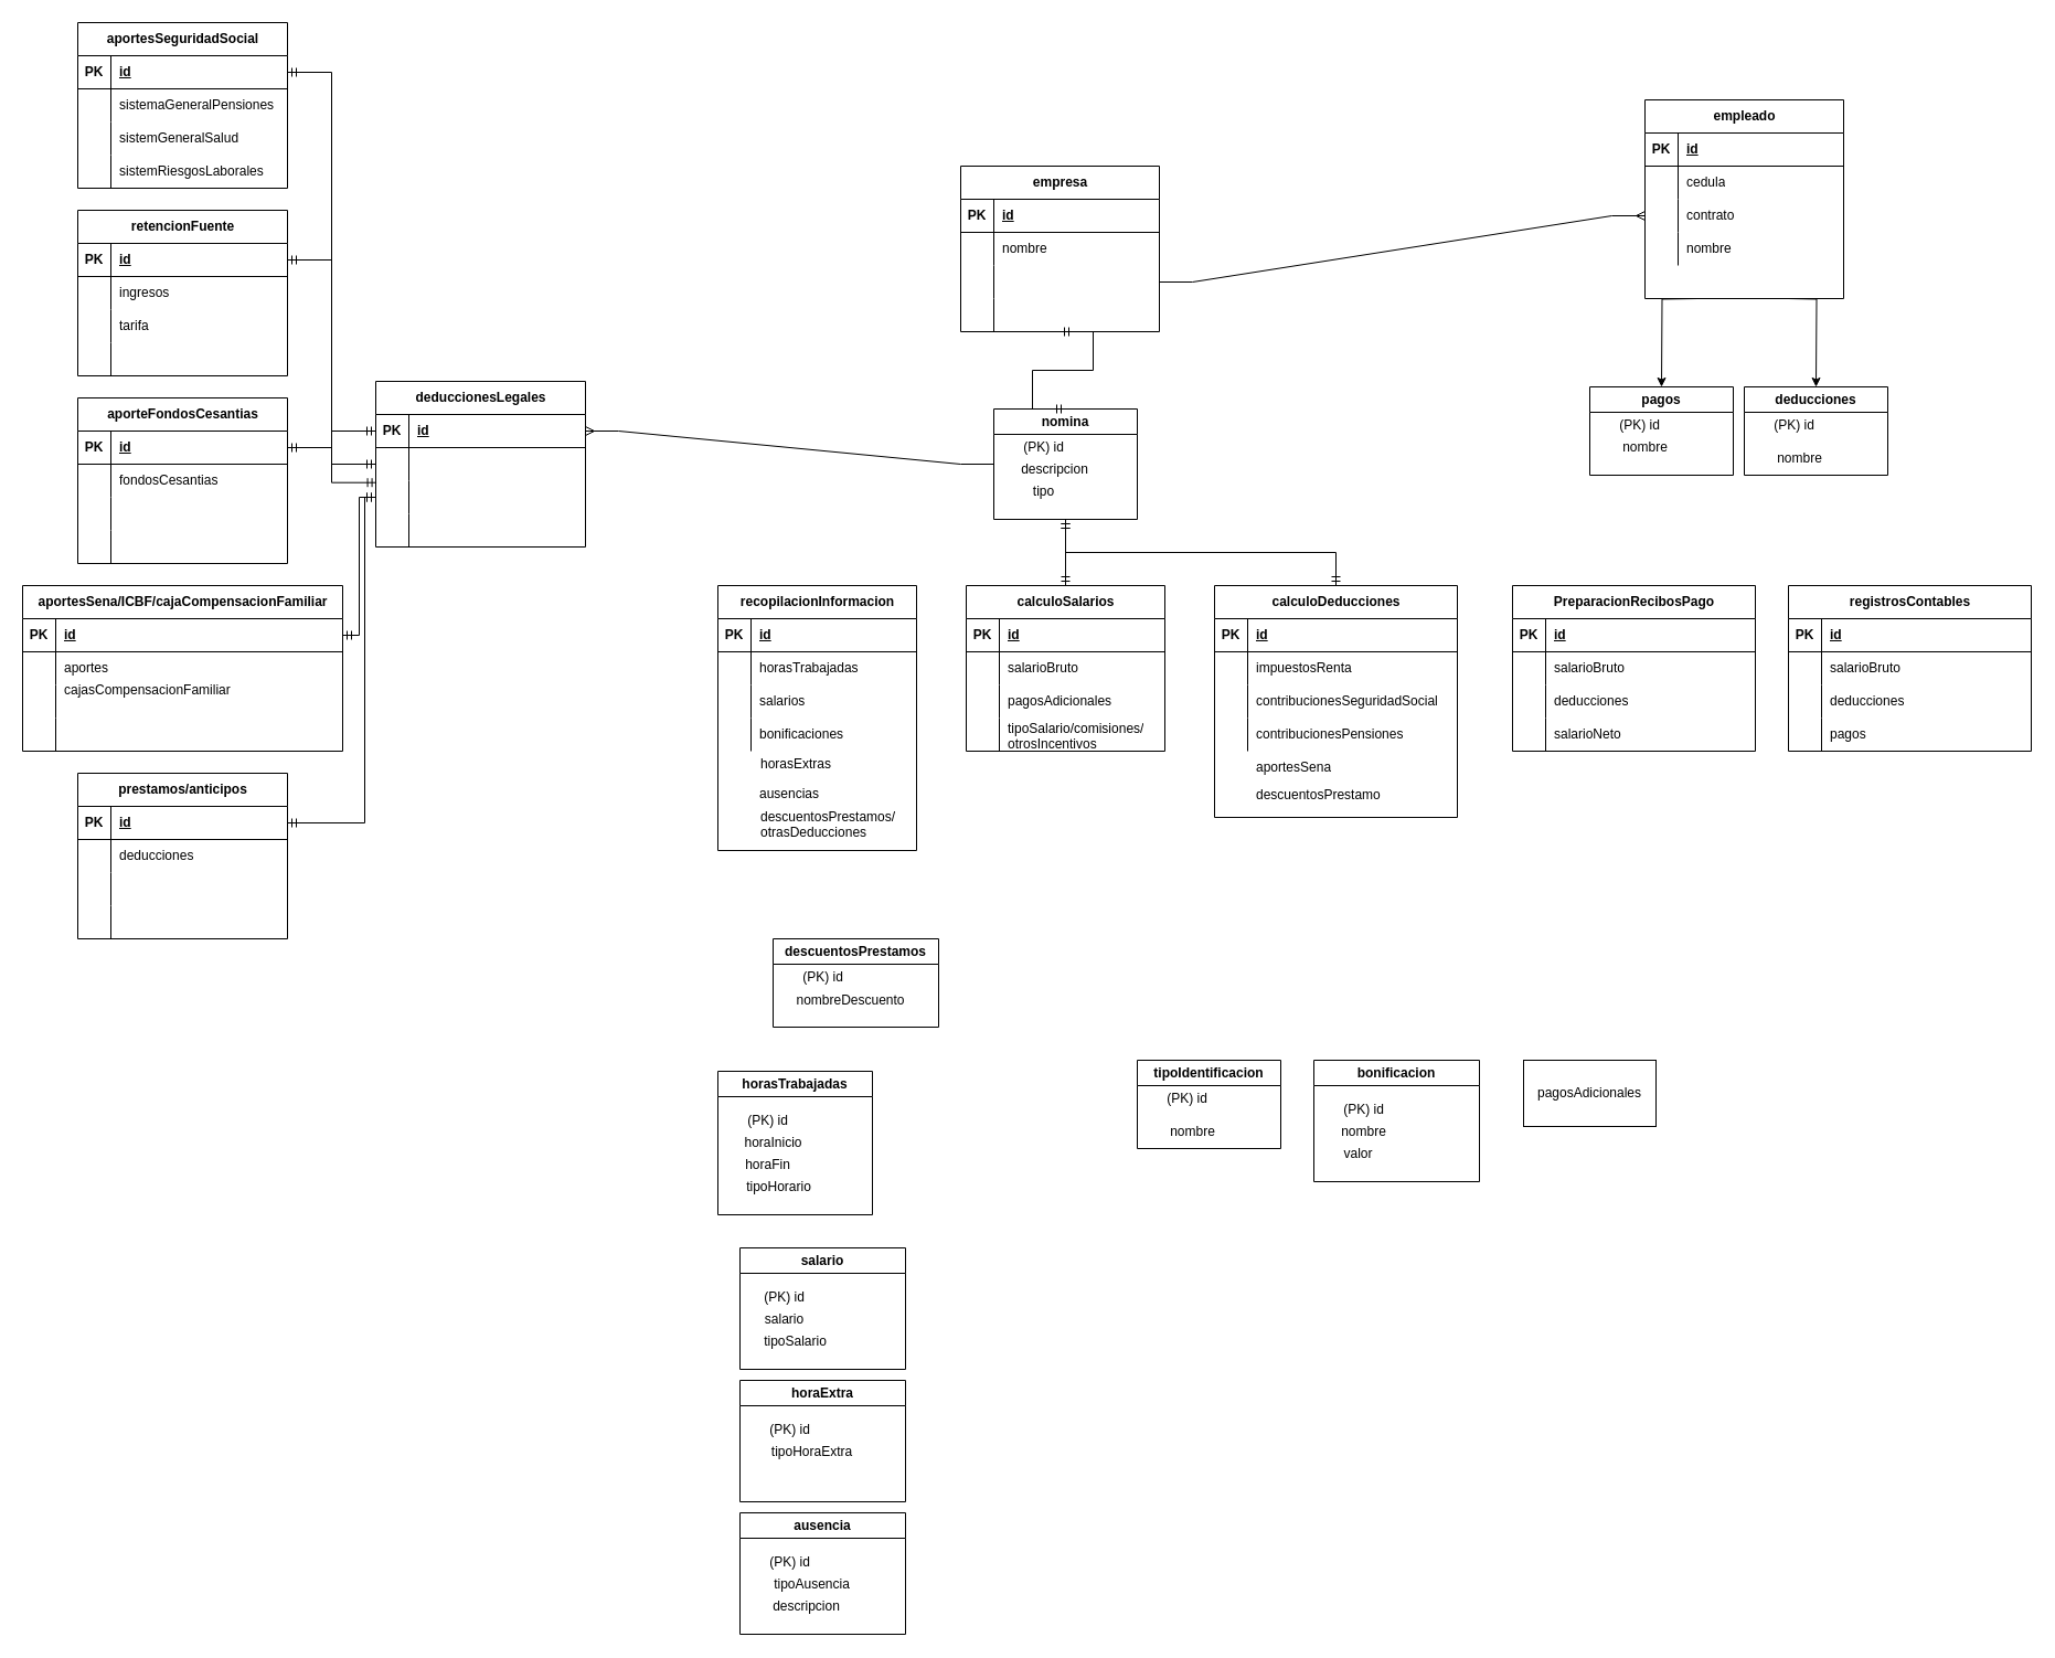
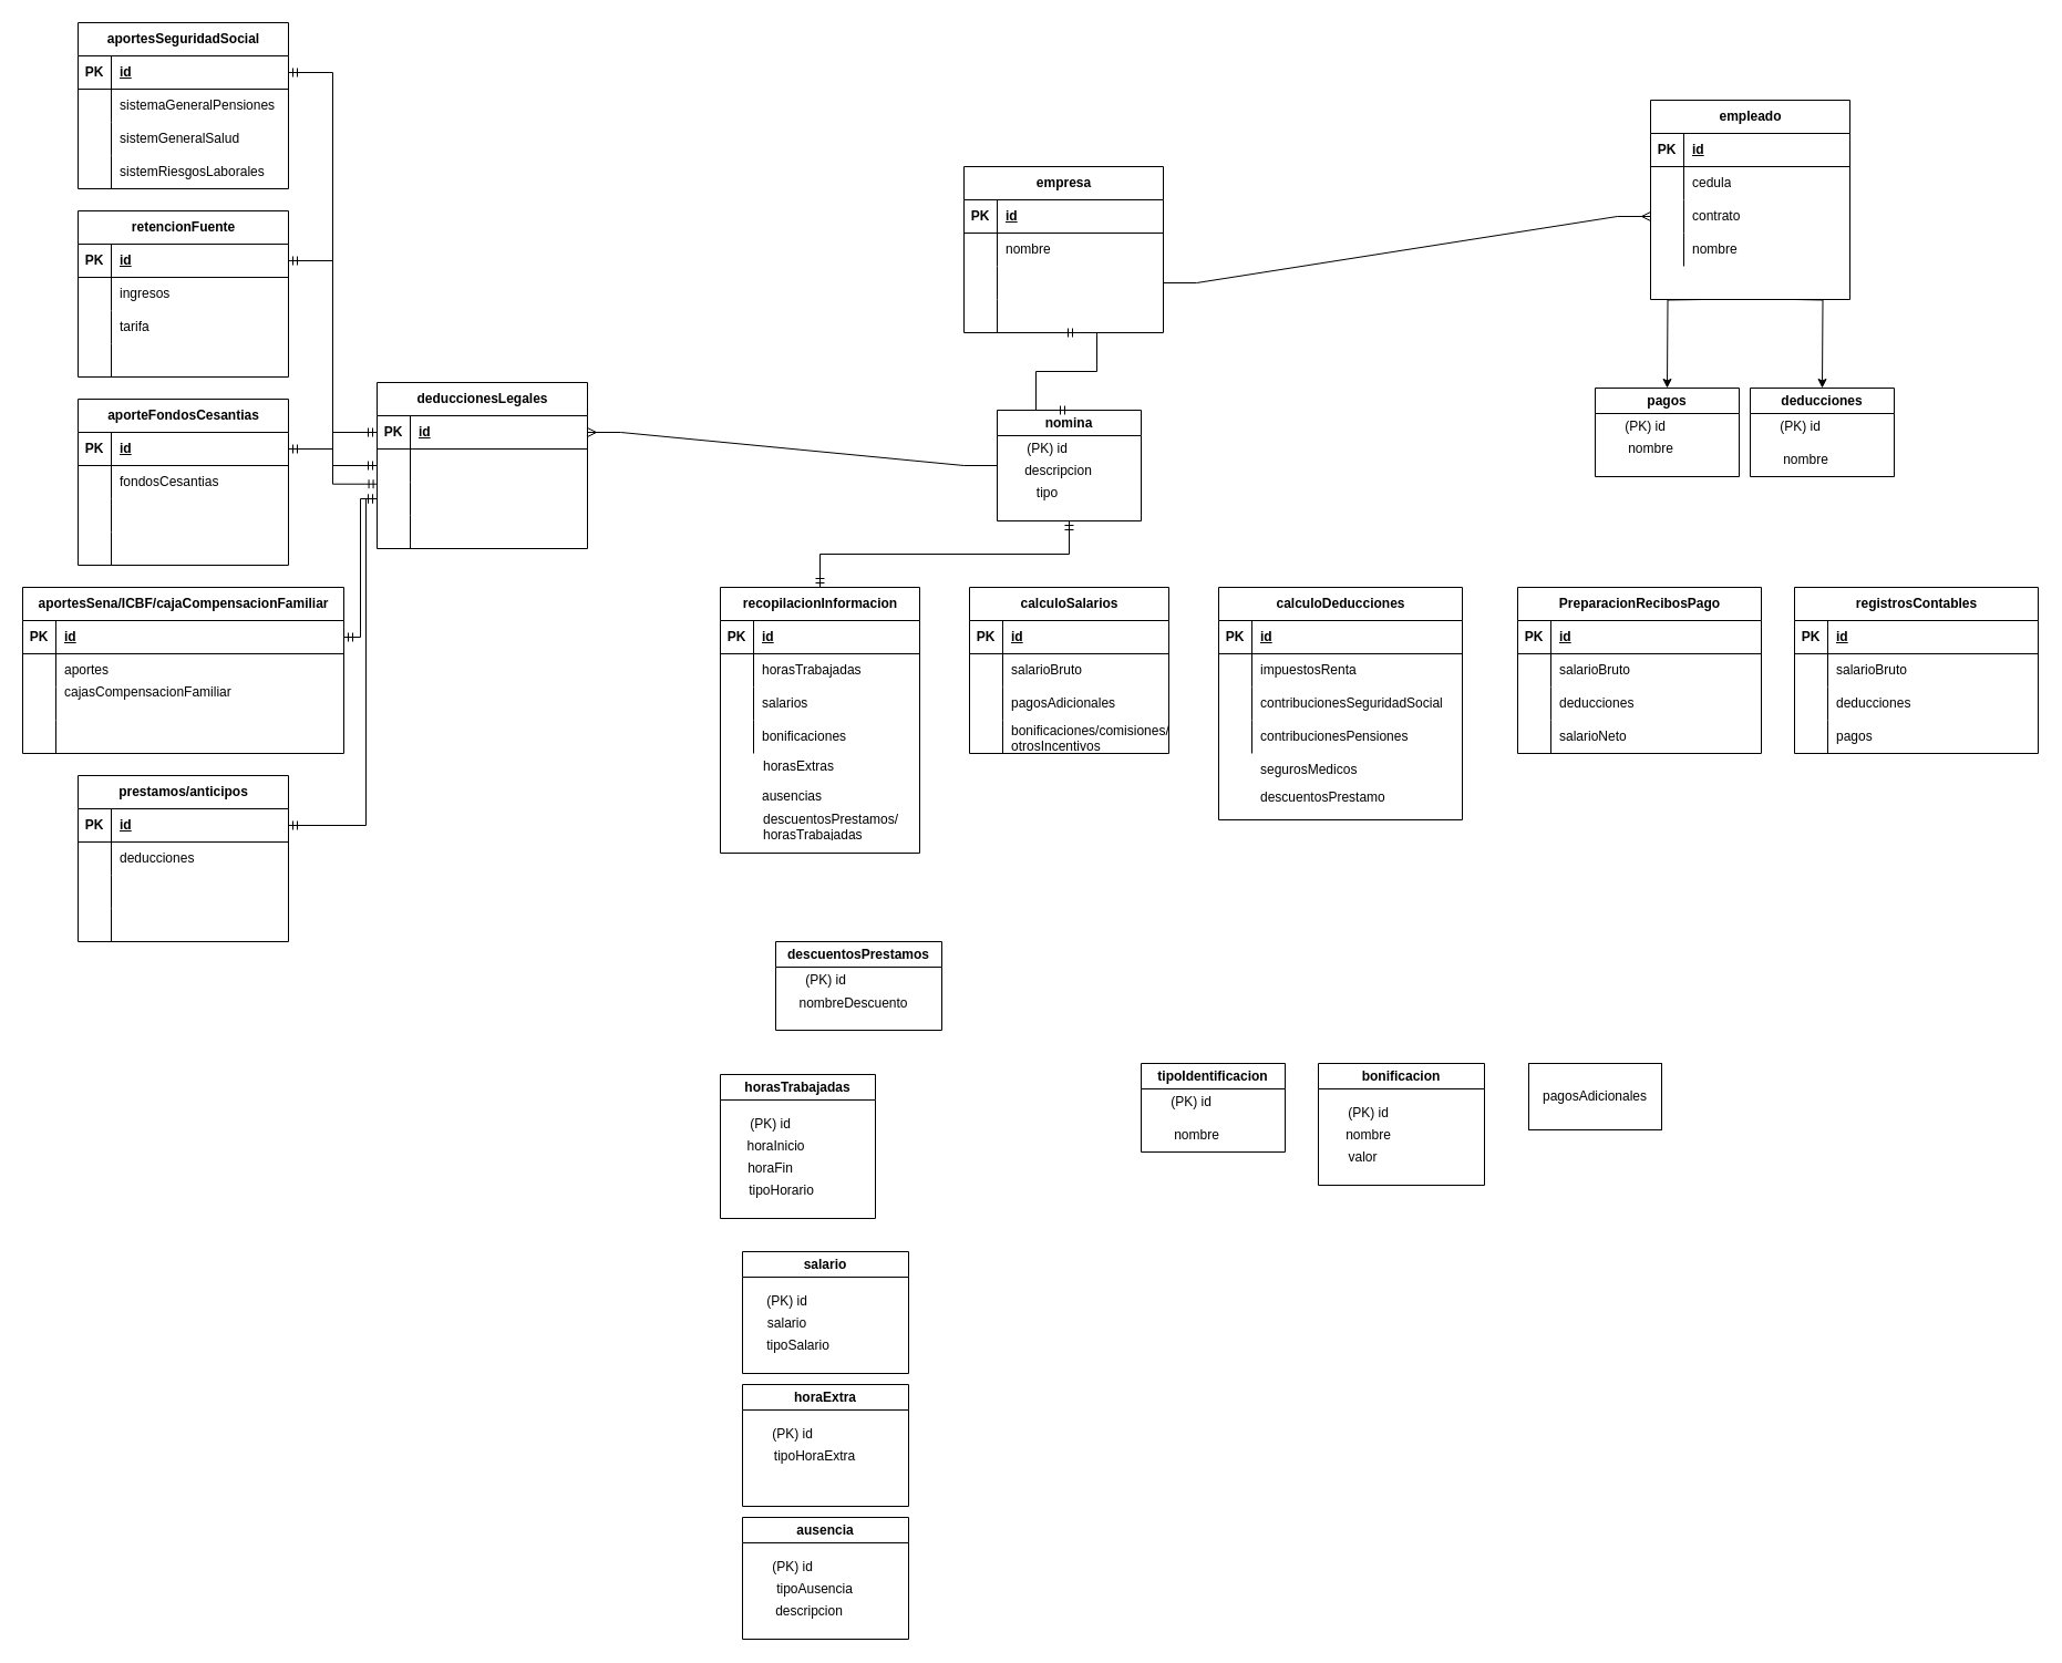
+ <mxCell id="102" value="" style="edgeStyle=orthogonalEdgeStyle;fontSize=12;html=1;endArrow=ERmandOne;startArrow=ERmandOne;rounded=0;entryX=0.5;entryY=1;entryDx=0;entryDy=0;exitX=0.5;exitY=0;exitDx=0;exitDy=0;" edge="1" parent="1" source="69" target="64"><mxGeometry width="100" height="100" relative="1" as="geometry"><mxPoint x="1050" y="590" as="sourcePoint" /><mxPoint x="1150" y="490" as="targetPoint" /></mxGeometry></mxCell>
- <mxCell id="145" value="" style="edgeStyle=orthogonalEdgeStyle;fontSize=12;html=1;endArrow=ERmandOne;startArrow=ERmandOne;rounded=0;exitX=0.5;exitY=1;exitDx=0;exitDy=0;entryX=0.5;entryY=0;entryDx=0;entryDy=0;" edge="1" parent="1" source="64" target="104"><mxGeometry width="100" height="100" relative="1" as="geometry"><mxPoint x="1030" y="580" as="sourcePoint" /><mxPoint x="1130" y="480" as="targetPoint" /></mxGeometry></mxCell>
- <mxCell id="103" value="" style="edgeStyle=orthogonalEdgeStyle;fontSize=12;html=1;endArrow=ERmandOne;startArrow=ERmandOne;rounded=0;entryX=0.5;entryY=1;entryDx=0;entryDy=0;exitX=0.5;exitY=0;exitDx=0;exitDy=0;" edge="1" parent="1" source="89" target="64"><mxGeometry width="100" height="100" relative="1" as="geometry"><mxPoint x="860" y="650" as="sourcePoint" /><mxPoint x="960" y="550" as="targetPoint" /><Array as="points"><mxPoint x="965" y="480" /><mxPoint x="965" y="480" /></Array></mxGeometry></mxCell>
- <mxCell id="101" value="tipoSalario/comisiones/&lt;br&gt;otrosIncentivos" style="shape=partialRectangle;connectable=0;fillColor=none;top=0;left=0;bottom=0;right=0;align=left;spacingLeft=6;overflow=hidden;whiteSpace=wrap;html=1;" vertex="1" parent="99"><mxGeometry x="30" width="150" height="30" as="geometry"><mxRectangle width="150" height="30" as="alternateBounds" /></mxGeometry></mxCell>
+ <mxCell id="101" value="bonificaciones/comisiones/&lt;br&gt;otrosIncentivos" style="shape=partialRectangle;connectable=0;fillColor=none;top=0;left=0;bottom=0;right=0;align=left;spacingLeft=6;overflow=hidden;whiteSpace=wrap;html=1;" vertex="1" parent="99"><mxGeometry x="30" width="150" height="30" as="geometry"><mxRectangle width="150" height="30" as="alternateBounds" /></mxGeometry></mxCell>
- <mxCell id="117" value="aportesSena" style="shape=partialRectangle;connectable=0;fillColor=none;top=0;left=0;bottom=0;right=0;align=left;spacingLeft=6;overflow=hidden;whiteSpace=wrap;html=1;" vertex="1" parent="1"><mxGeometry x="1130" y="680" width="190" height="30" as="geometry"><mxRectangle width="190" height="30" as="alternateBounds" /></mxGeometry></mxCell>
+ <mxCell id="117" value="segurosMedicos" style="shape=partialRectangle;connectable=0;fillColor=none;top=0;left=0;bottom=0;right=0;align=left;spacingLeft=6;overflow=hidden;whiteSpace=wrap;html=1;" vertex="1" parent="1"><mxGeometry x="1130" y="680" width="190" height="30" as="geometry"><mxRectangle width="190" height="30" as="alternateBounds" /></mxGeometry></mxCell>
- <mxCell id="88" value="descuentosPrestamos/&lt;br&gt;otrasDeducciones" style="shape=partialRectangle;connectable=0;fillColor=none;top=0;left=0;bottom=0;right=0;align=left;spacingLeft=6;overflow=hidden;whiteSpace=wrap;html=1;" vertex="1" parent="1"><mxGeometry x="681" y="730" width="150" height="30" as="geometry"><mxRectangle width="150" height="30" as="alternateBounds" /></mxGeometry></mxCell>
+ <mxCell id="88" value="descuentosPrestamos/&lt;br&gt;horasTrabajadas" style="shape=partialRectangle;connectable=0;fillColor=none;top=0;left=0;bottom=0;right=0;align=left;spacingLeft=6;overflow=hidden;whiteSpace=wrap;html=1;" vertex="1" parent="1"><mxGeometry x="681" y="730" width="150" height="30" as="geometry"><mxRectangle width="150" height="30" as="alternateBounds" /></mxGeometry></mxCell>
